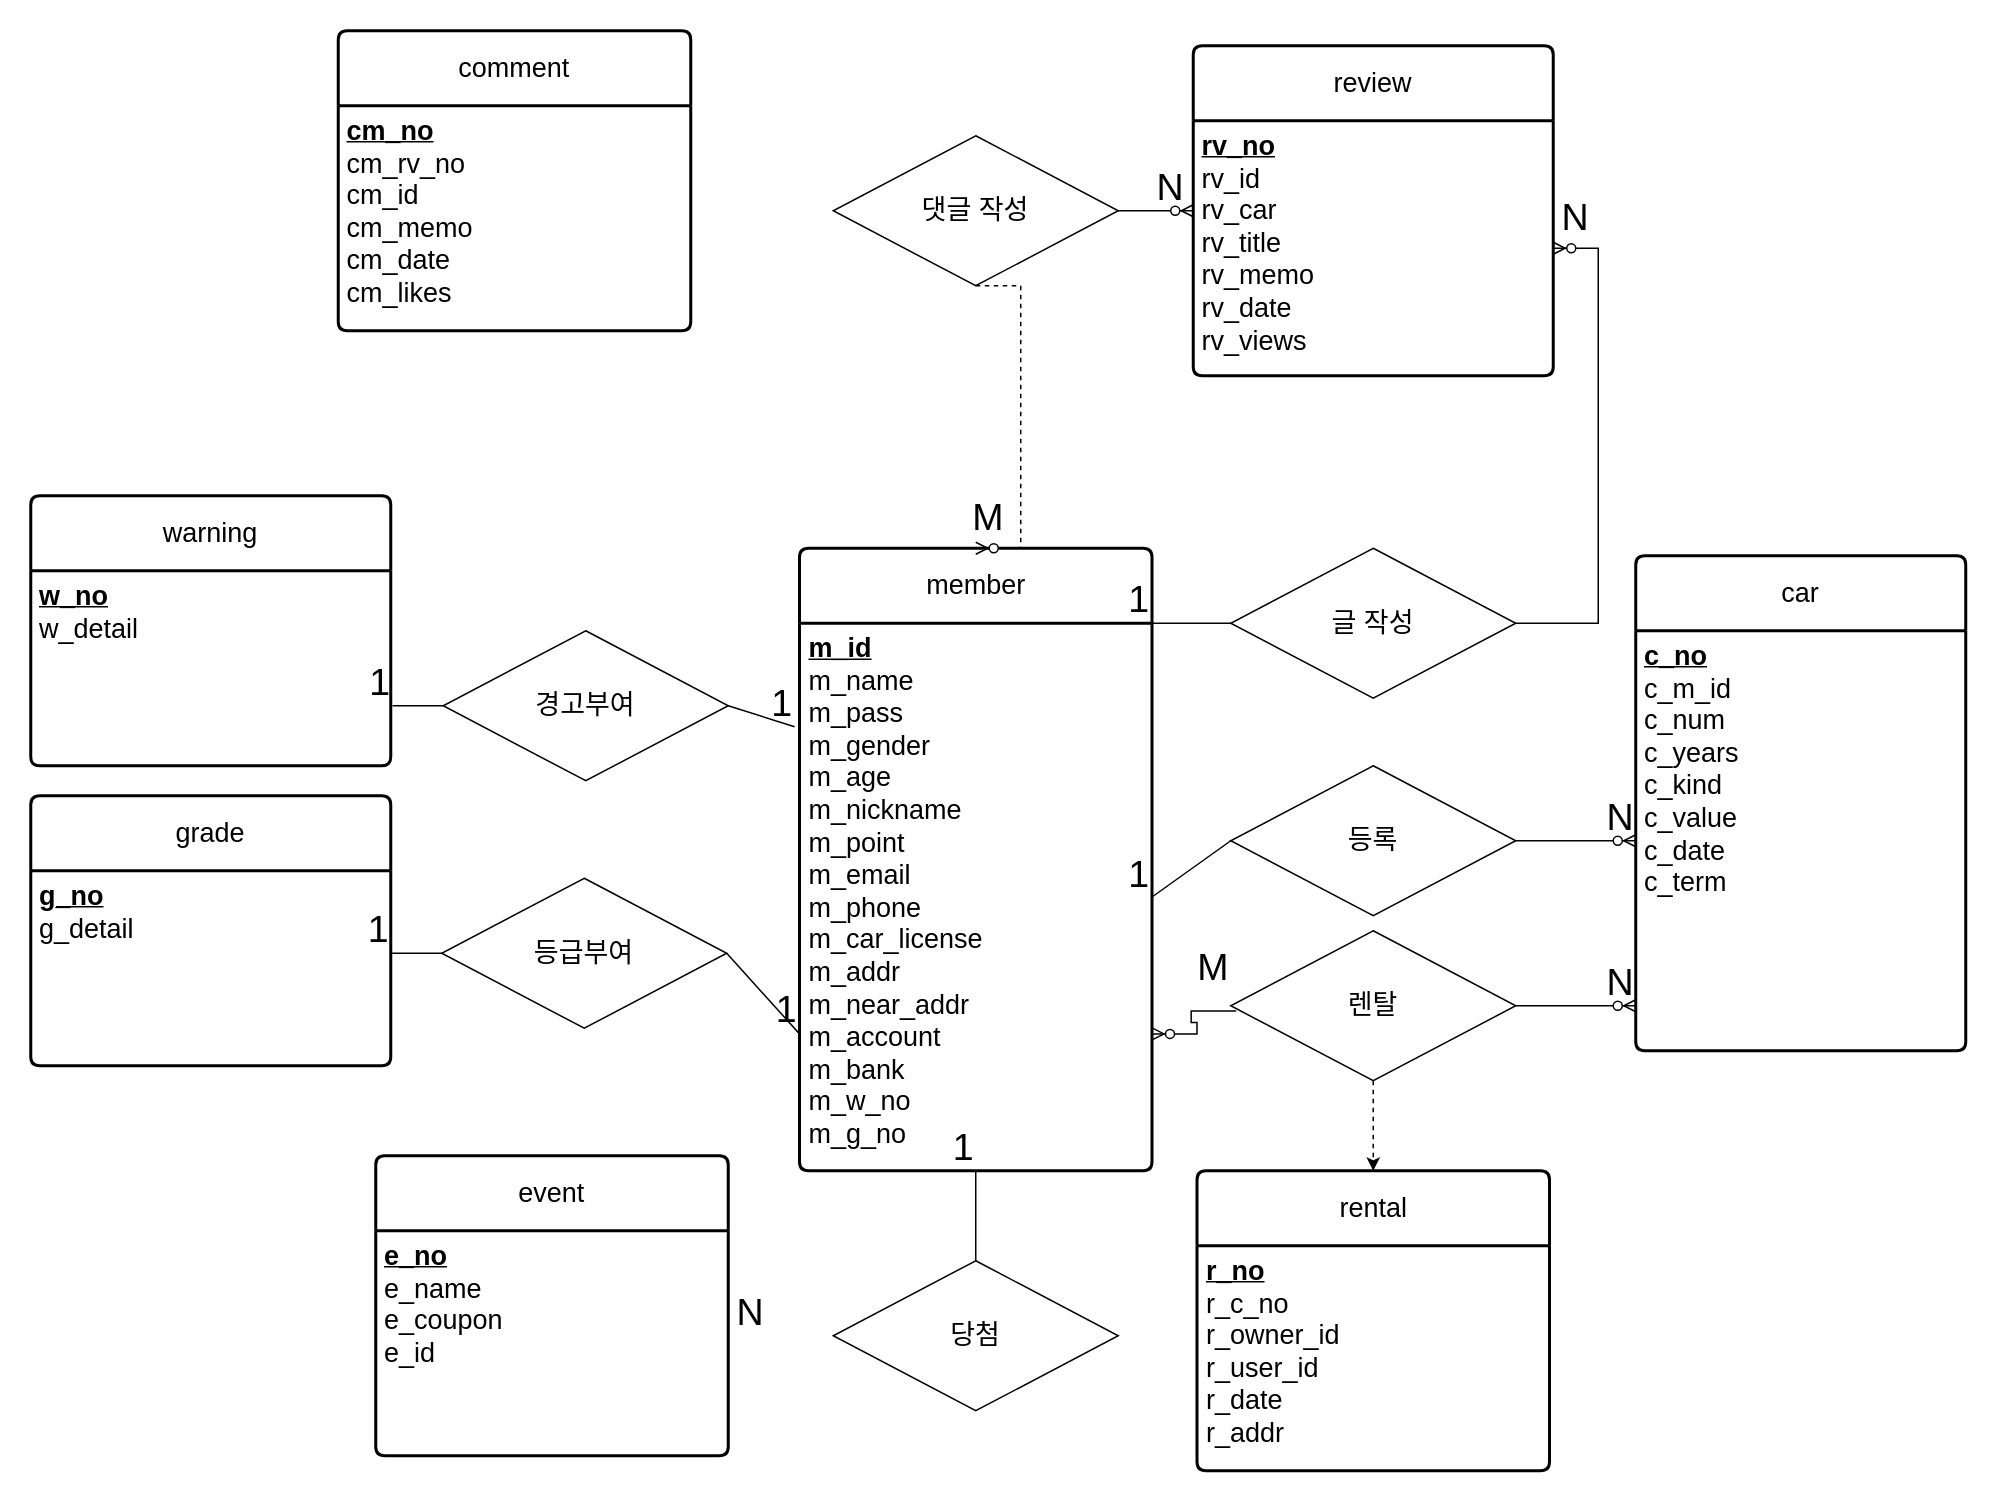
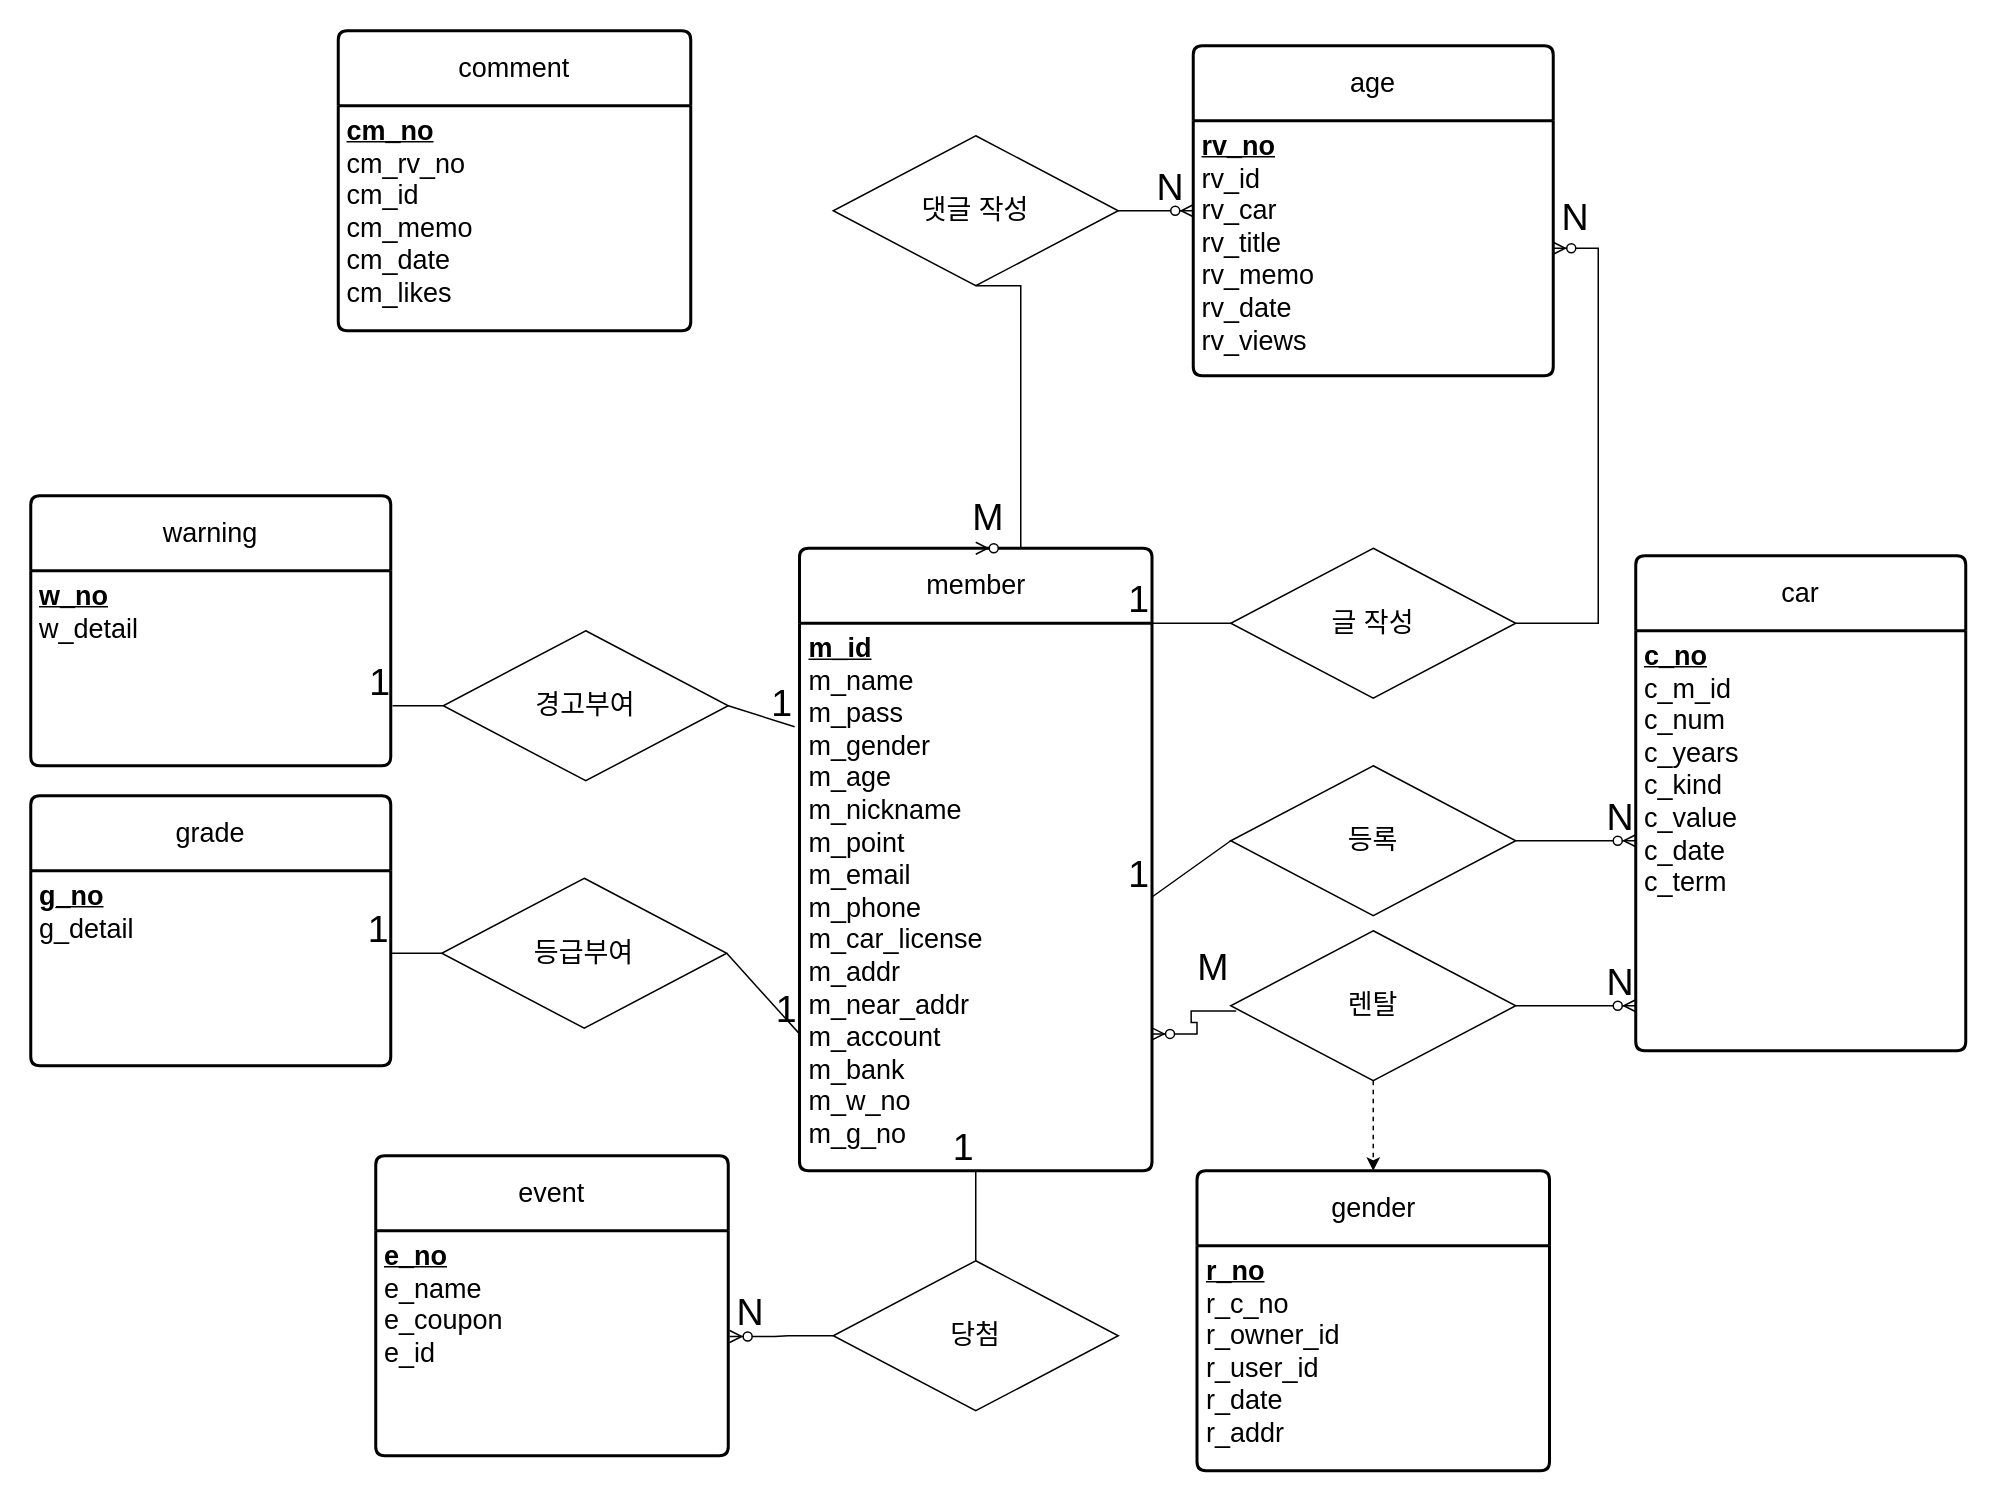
- <mxCell id="33" value="&lt;span style=&quot;font-size: 18px;&quot;&gt;review&lt;/span&gt;" style="swimlane;childLayout=stackLayout;horizontal=1;startSize=50;horizontalStack=0;rounded=1;fontSize=14;fontStyle=0;strokeWidth=2;resizeParent=0;resizeLast=1;shadow=0;dashed=0;align=center;arcSize=4;whiteSpace=wrap;html=1;" parent="1" vertex="1"><mxGeometry x="795" y="30" width="240" height="220" as="geometry" /></mxCell>
+ <mxCell id="33" value="&lt;span style=&quot;font-size: 18px;&quot;&gt;age&lt;/span&gt;" style="swimlane;childLayout=stackLayout;horizontal=1;startSize=50;horizontalStack=0;rounded=1;fontSize=14;fontStyle=0;strokeWidth=2;resizeParent=0;resizeLast=1;shadow=0;dashed=0;align=center;arcSize=4;whiteSpace=wrap;html=1;" parent="1" vertex="1"><mxGeometry x="795" y="30" width="240" height="220" as="geometry" /></mxCell>
- <mxCell id="52" value="" style="edgeStyle=entityRelationEdgeStyle;fontSize=12;html=1;endArrow=ERzeroToMany;endFill=1;rounded=0;exitX=0.5;exitY=1;exitDx=0;exitDy=0;entryX=0.5;entryY=0;entryDx=0;entryDy=0;dashed=1;" parent="1" source="36" target="2" edge="1"><mxGeometry width="100" height="100" relative="1" as="geometry"><mxPoint x="650" y="210" as="sourcePoint" /><mxPoint x="750" y="110" as="targetPoint" /></mxGeometry></mxCell>
+ <mxCell id="52" value="" style="edgeStyle=entityRelationEdgeStyle;fontSize=12;html=1;endArrow=ERzeroToMany;endFill=1;rounded=0;exitX=0.5;exitY=1;exitDx=0;exitDy=0;entryX=0.5;entryY=0;entryDx=0;entryDy=0;" parent="1" source="36" target="2" edge="1"><mxGeometry width="100" height="100" relative="1" as="geometry"><mxPoint x="650" y="210" as="sourcePoint" /><mxPoint x="750" y="110" as="targetPoint" /></mxGeometry></mxCell>
- <mxCell id="18" value="&lt;span style=&quot;font-size: 18px;&quot;&gt;rental&lt;/span&gt;" style="swimlane;childLayout=stackLayout;horizontal=1;startSize=50;horizontalStack=0;rounded=1;fontSize=14;fontStyle=0;strokeWidth=2;resizeParent=0;resizeLast=1;shadow=0;dashed=0;align=center;arcSize=4;whiteSpace=wrap;html=1;" parent="1" vertex="1"><mxGeometry x="797.5" y="780" width="235" height="200" as="geometry" /></mxCell>
+ <mxCell id="18" value="&lt;span style=&quot;font-size: 18px;&quot;&gt;gender&lt;/span&gt;" style="swimlane;childLayout=stackLayout;horizontal=1;startSize=50;horizontalStack=0;rounded=1;fontSize=14;fontStyle=0;strokeWidth=2;resizeParent=0;resizeLast=1;shadow=0;dashed=0;align=center;arcSize=4;whiteSpace=wrap;html=1;" parent="1" vertex="1"><mxGeometry x="797.5" y="780" width="235" height="200" as="geometry" /></mxCell>
+ <mxCell id="31" value="" style="edgeStyle=entityRelationEdgeStyle;fontSize=12;html=1;endArrow=ERzeroToMany;endFill=1;rounded=0;exitX=0;exitY=0.5;exitDx=0;exitDy=0;entryX=1.004;entryY=0.47;entryDx=0;entryDy=0;entryPerimeter=0;" parent="1" source="28" target="27" edge="1"><mxGeometry width="100" height="100" relative="1" as="geometry"><mxPoint x="500" y="830" as="sourcePoint" /><mxPoint x="600" y="730" as="targetPoint" /></mxGeometry></mxCell>
